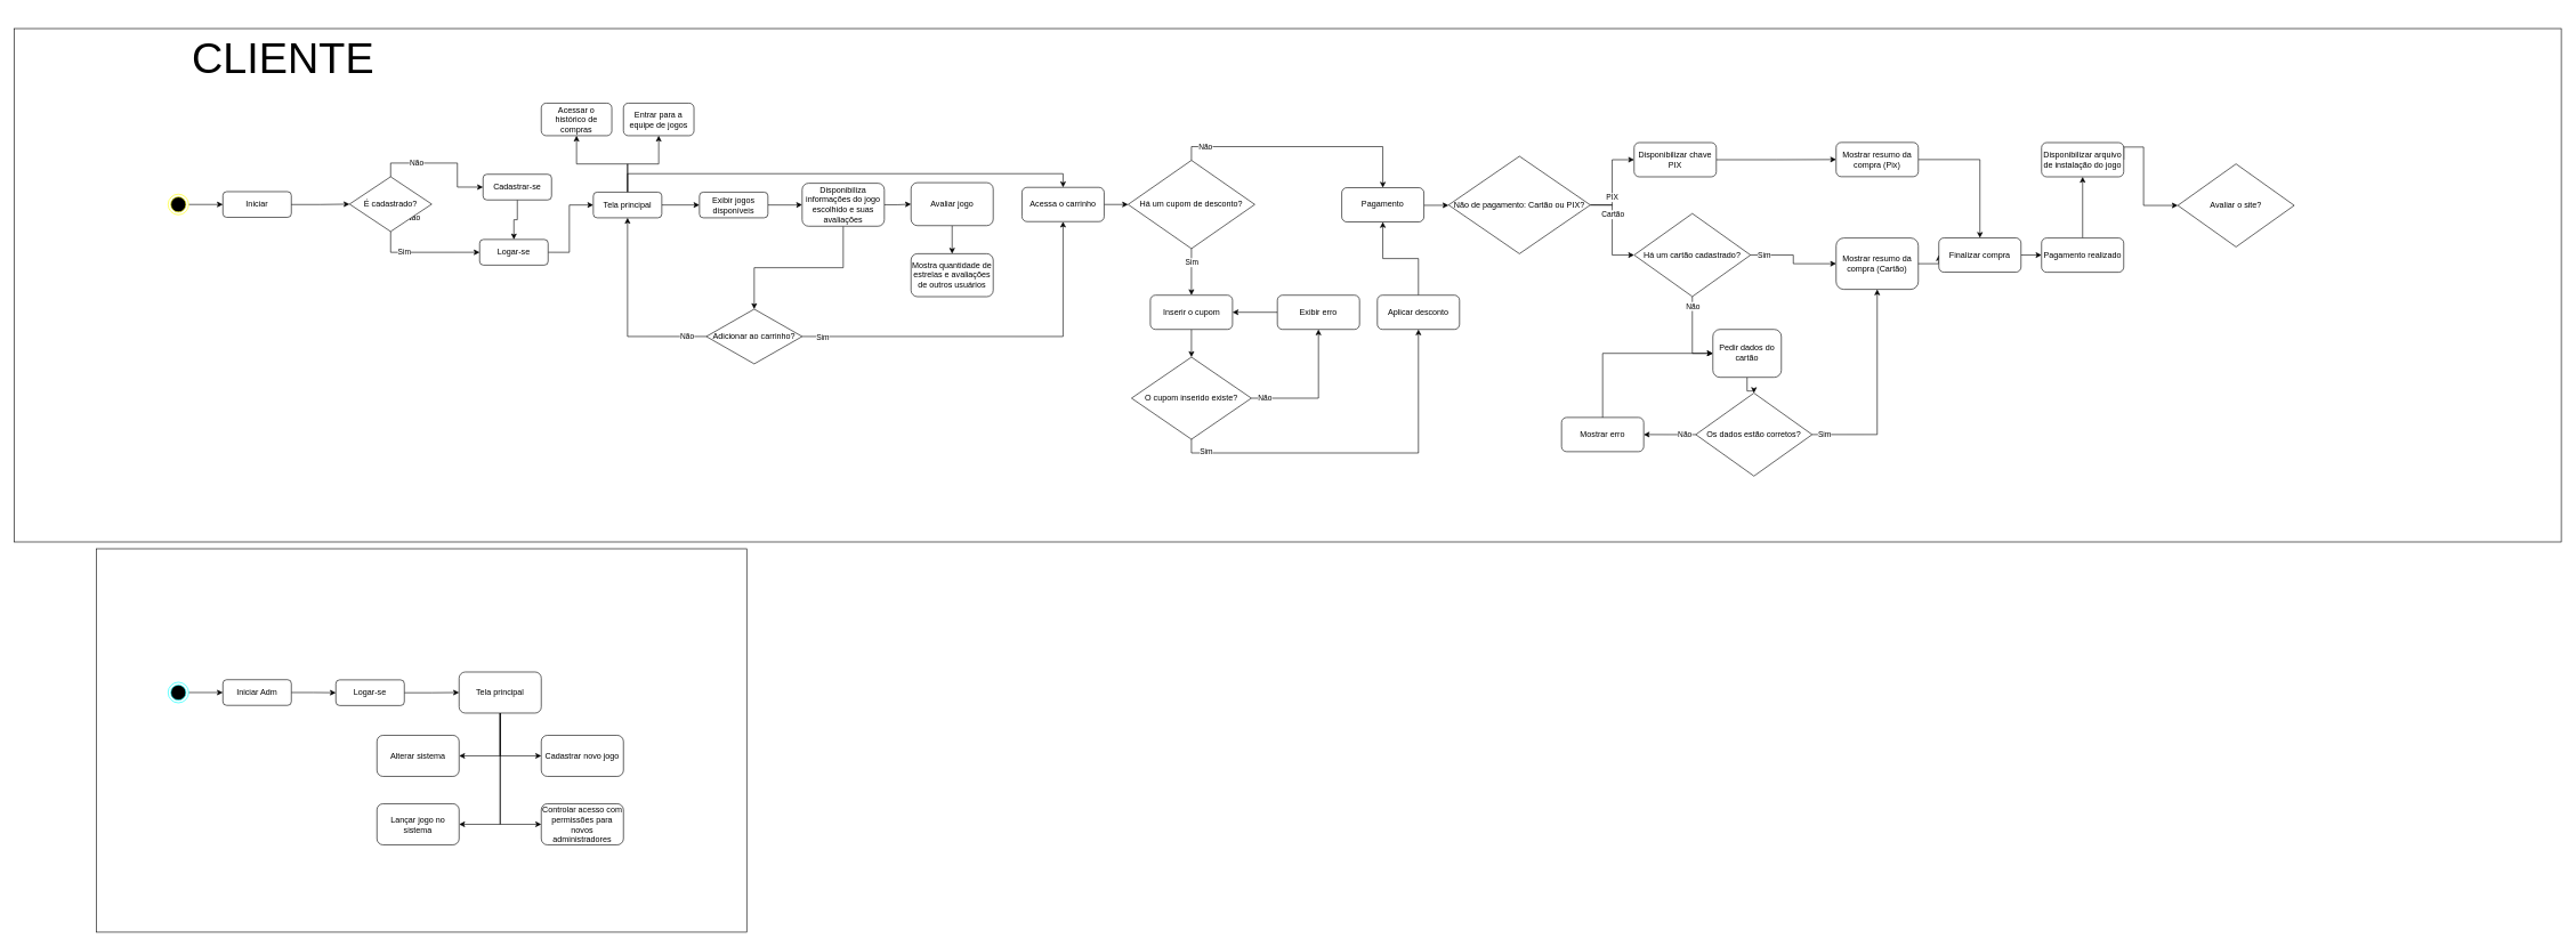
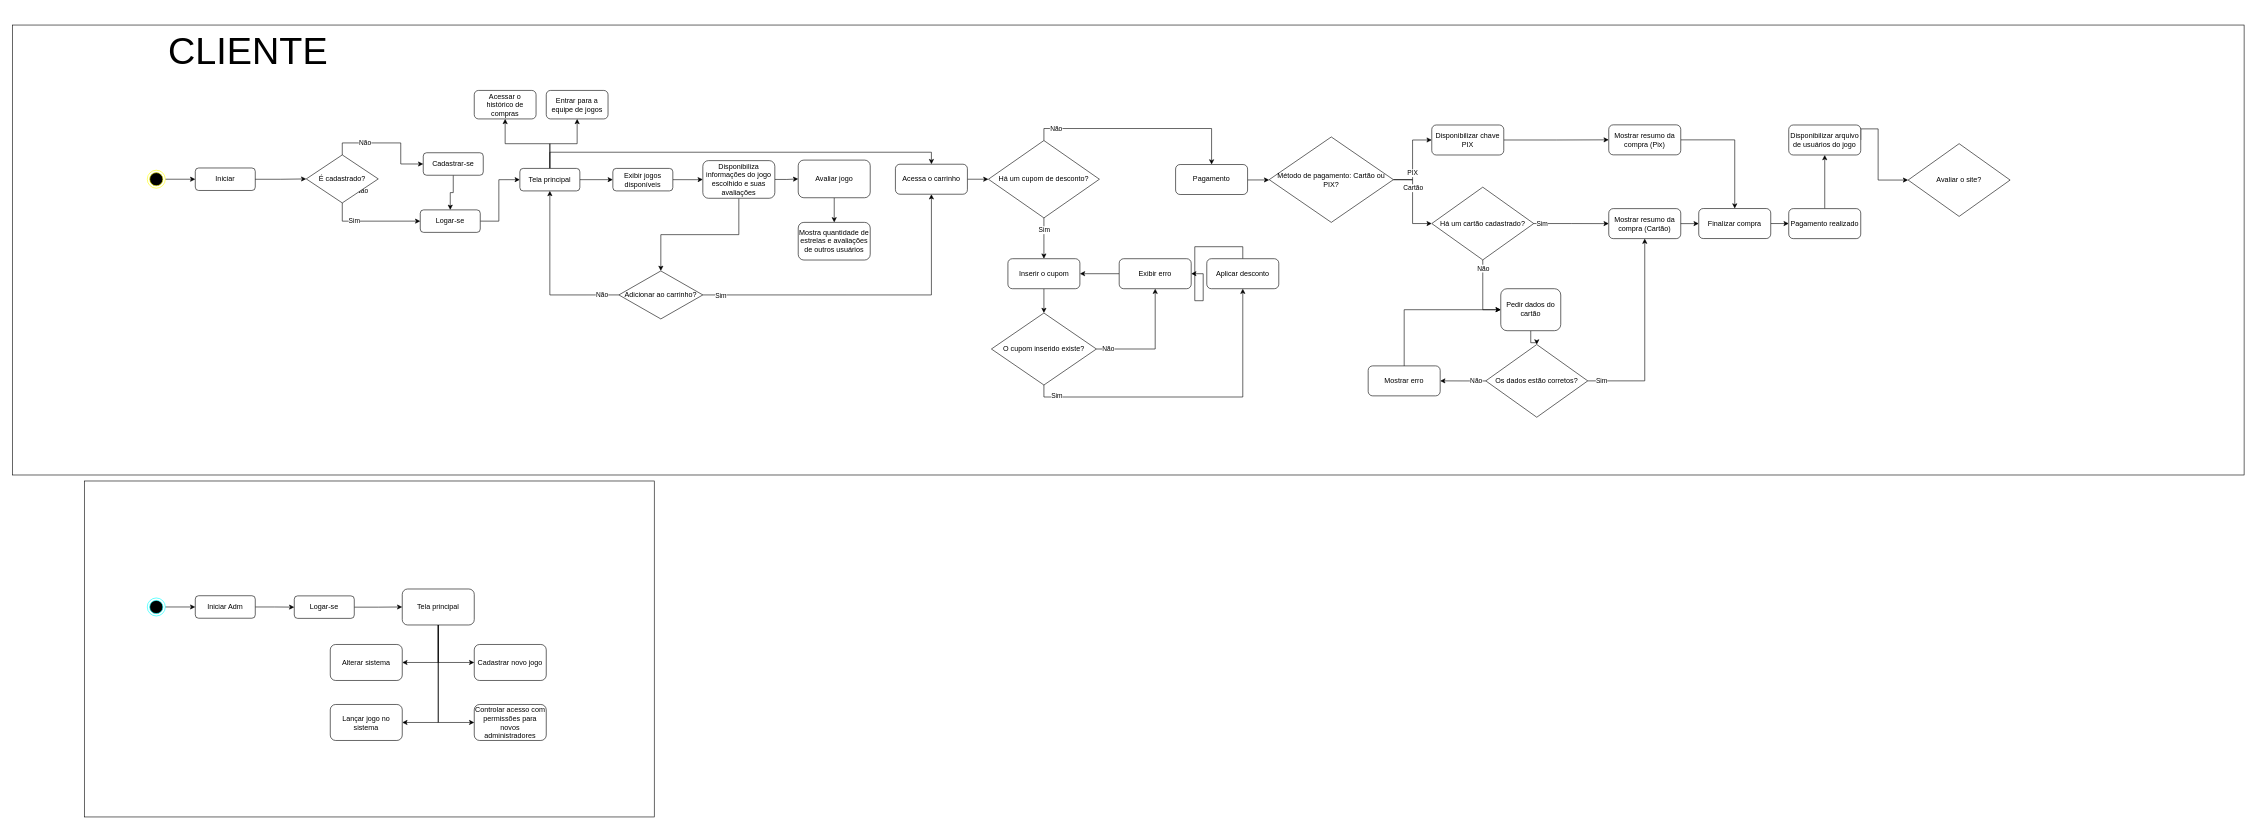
- <mxCell id="47" value="Disponibilizar arquivo de instalação do jogo" style="rounded=1;whiteSpace=wrap;html=1;" parent="1" vertex="1"><mxGeometry x="2981" y="207.62" width="120" height="50" as="geometry" /></mxCell>
+ <mxCell id="47" value="Disponibilizar arquivo de usuários do jogo" style="rounded=1;whiteSpace=wrap;html=1;" parent="1" vertex="1"><mxGeometry x="2981" y="207.62" width="120" height="50" as="geometry" /></mxCell>
- <mxCell id="43" value="Não de pagamento: Cartão ou PIX?" style="rhombus;whiteSpace=wrap;html=1;" parent="1" vertex="1"><mxGeometry x="2115" y="227.56" width="207" height="142.38" as="geometry" /></mxCell>
+ <mxCell id="43" value="Método de pagamento: Cartão ou PIX?" style="rhombus;whiteSpace=wrap;html=1;" parent="1" vertex="1"><mxGeometry x="2115" y="227.56" width="207" height="142.38" as="geometry" /></mxCell>
- <mxCell id="96" style="edgeStyle=orthogonalEdgeStyle;rounded=0;orthogonalLoop=1;jettySize=auto;html=1;exitX=0.5;exitY=0;exitDx=0;exitDy=0;entryX=0.5;entryY=1;entryDx=0;entryDy=0;" parent="1" source="97" target="73" edge="1"><mxGeometry relative="1" as="geometry" /></mxCell>
+ <mxCell id="96" style="edgeStyle=orthogonalEdgeStyle;rounded=0;orthogonalLoop=1;jettySize=auto;html=1;exitX=0.5;exitY=0;exitDx=0;exitDy=0;" parent="1" source="97" target="95" edge="1"><mxGeometry relative="1" as="geometry" /></mxCell>
- <mxCell id="100" value="Mostrar resumo da compra (Cartão)" style="rounded=1;whiteSpace=wrap;html=1;" parent="1" vertex="1"><mxGeometry x="2681" y="347" width="120" height="75" as="geometry" /></mxCell>
+ <mxCell id="100" value="Mostrar resumo da compra (Cartão)" style="rounded=1;whiteSpace=wrap;html=1;" parent="1" vertex="1"><mxGeometry x="2681" y="347" width="120" height="50" as="geometry" /></mxCell>
